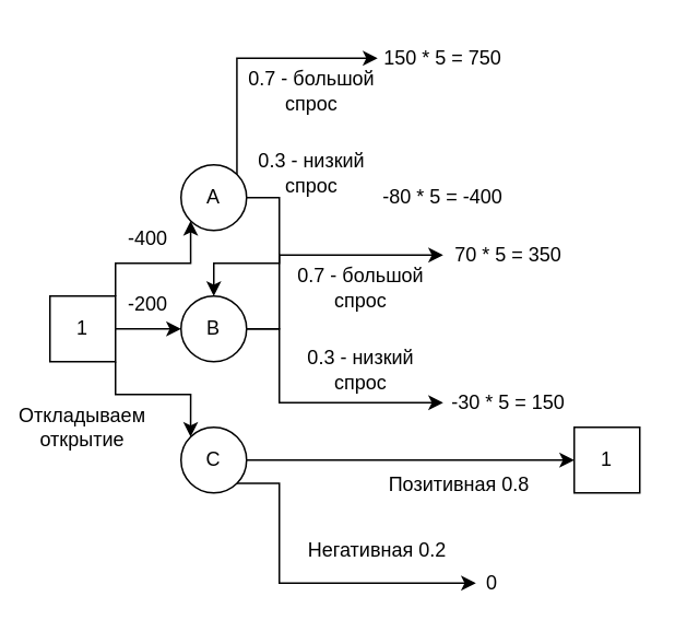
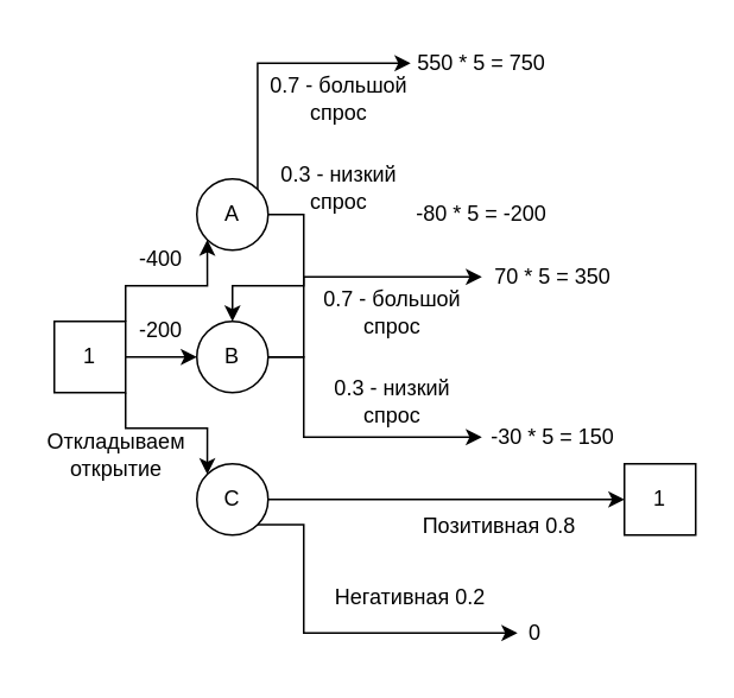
- <mxCell id="20" value="150 * 5 = 750" style="text;html=1;strokeColor=none;fillColor=none;align=center;verticalAlign=middle;whiteSpace=wrap;rounded=0;" vertex="1" parent="1"><mxGeometry x="230" y="20" width="80" height="30" as="geometry" /></mxCell>
+ <mxCell id="20" value="550 * 5 = 750" style="text;html=1;strokeColor=none;fillColor=none;align=center;verticalAlign=middle;whiteSpace=wrap;rounded=0;" vertex="1" parent="1"><mxGeometry x="230" y="20" width="80" height="30" as="geometry" /></mxCell>
- <mxCell id="21" value="-80 * 5 = -400" style="text;html=1;strokeColor=none;fillColor=none;align=center;verticalAlign=middle;whiteSpace=wrap;rounded=0;" vertex="1" parent="1"><mxGeometry x="230" y="105" width="80" height="30" as="geometry" /></mxCell>
+ <mxCell id="21" value="-80 * 5 = -200" style="text;html=1;strokeColor=none;fillColor=none;align=center;verticalAlign=middle;whiteSpace=wrap;rounded=0;" vertex="1" parent="1"><mxGeometry x="230" y="105" width="80" height="30" as="geometry" /></mxCell>
- <mxCell id="17" value="Откладываем открытие" style="text;html=1;strokeColor=none;fillColor=none;align=center;verticalAlign=middle;whiteSpace=wrap;rounded=0;" vertex="1" parent="1"><mxGeometry x="5" y="245" width="90" height="30" as="geometry" /></mxCell>
+ <mxCell id="17" value="Откладываем открытие" style="text;html=1;strokeColor=none;fillColor=none;align=center;verticalAlign=middle;whiteSpace=wrap;rounded=0;" vertex="1" parent="1"><mxGeometry x="20" y="240" width="90" height="30" as="geometry" /></mxCell>
